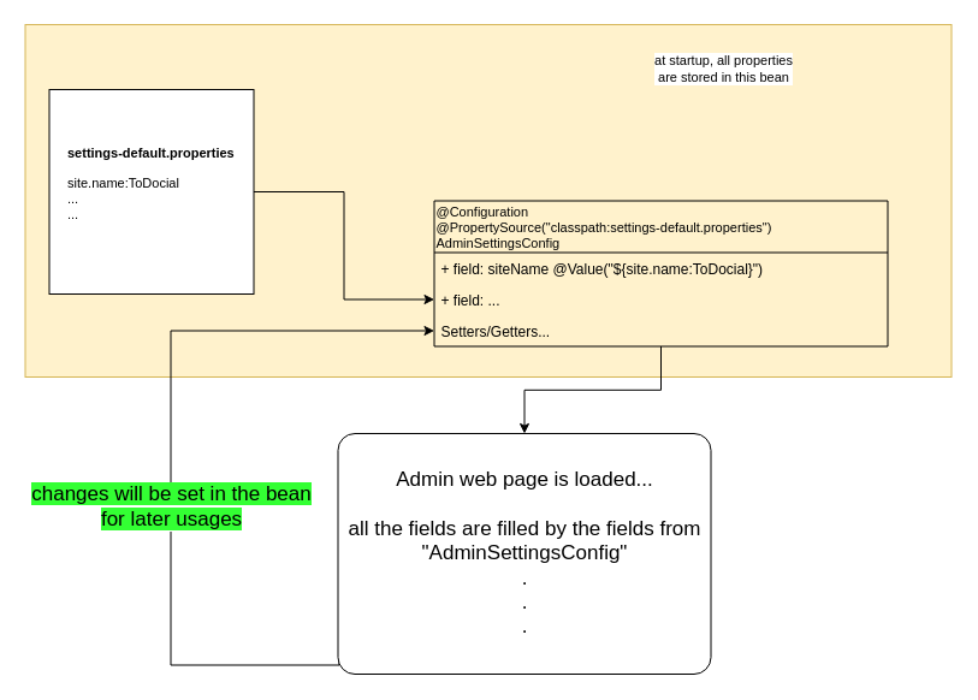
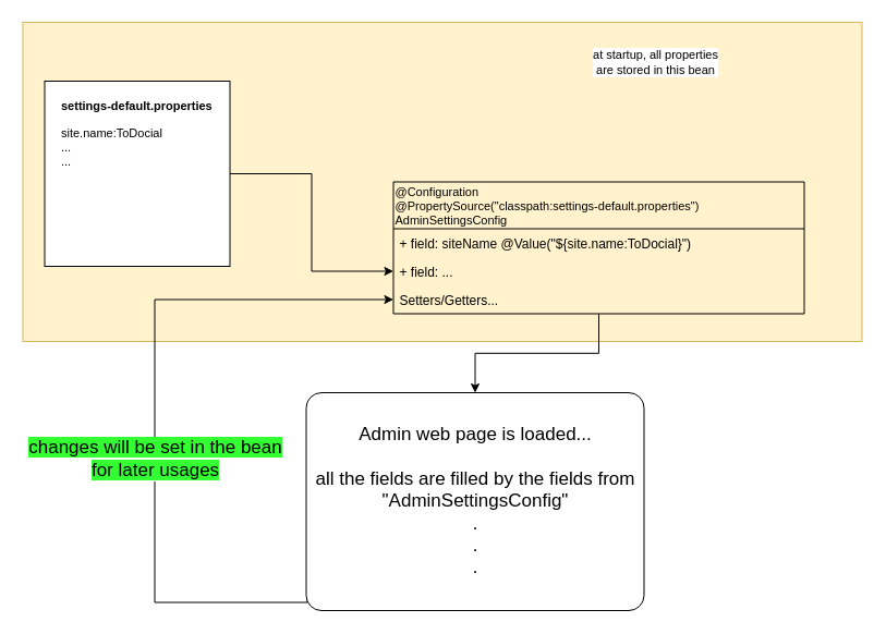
- <mxCell id="5" value="&lt;h1 style=&quot;font-size: 11px;&quot;&gt;settings-default.properties&lt;/h1&gt;&lt;p style=&quot;font-size: 11px;&quot;&gt;site.name:ToDocial&lt;br style=&quot;font-size: 11px;&quot;&gt;...&lt;br style=&quot;font-size: 11px;&quot;&gt;...&lt;/p&gt;" style="text;html=1;strokeColor=none;fillColor=none;spacing=5;spacingTop=-20;whiteSpace=wrap;overflow=hidden;rounded=0;fontSize=11;" parent="1" vertex="1"><mxGeometry x="50.5" y="124" width="150" height="115" as="geometry" /></mxCell>
+ <mxCell id="5" value="&lt;h1 style=&quot;font-size: 11px;&quot;&gt;settings-default.properties&lt;/h1&gt;&lt;p style=&quot;font-size: 11px;&quot;&gt;site.name:ToDocial&lt;br style=&quot;font-size: 11px;&quot;&gt;...&lt;br style=&quot;font-size: 11px;&quot;&gt;...&lt;/p&gt;" style="text;html=1;strokeColor=none;fillColor=none;spacing=5;spacingTop=-20;whiteSpace=wrap;overflow=hidden;rounded=0;fontSize=11;" parent="1" vertex="1"><mxGeometry x="50.5" y="94" width="150" height="115" as="geometry" /></mxCell>
